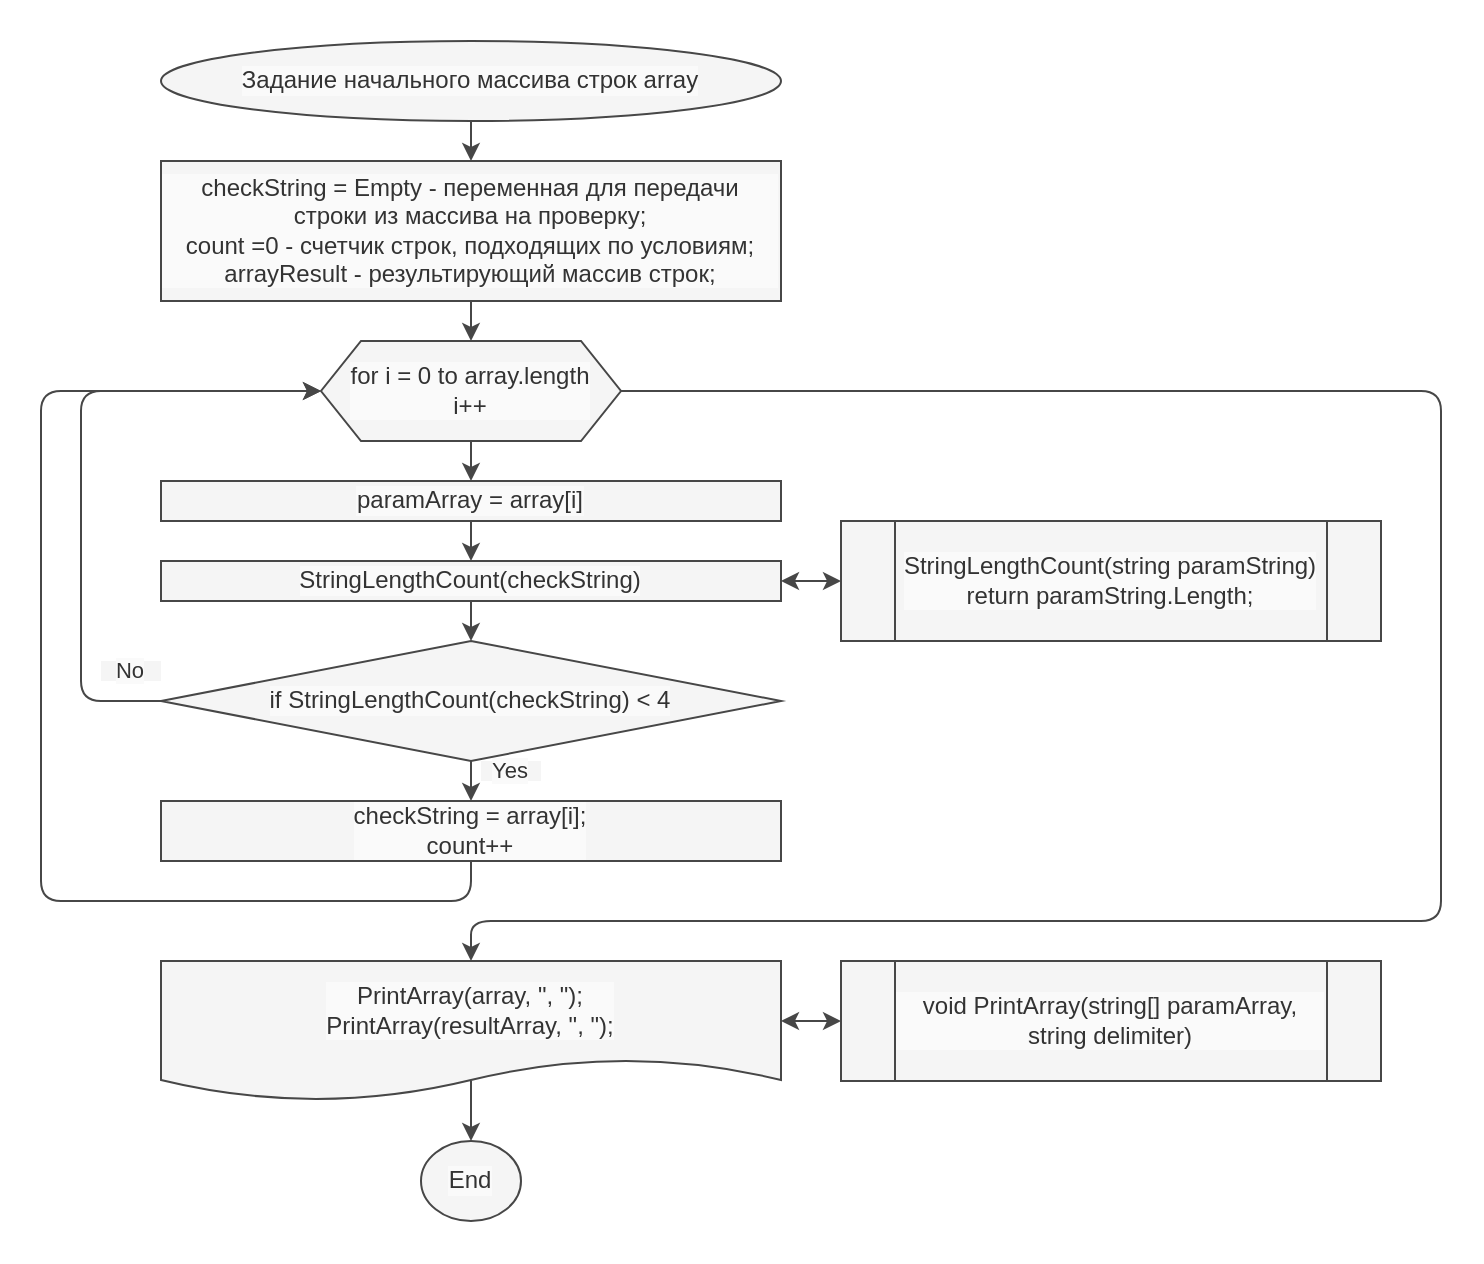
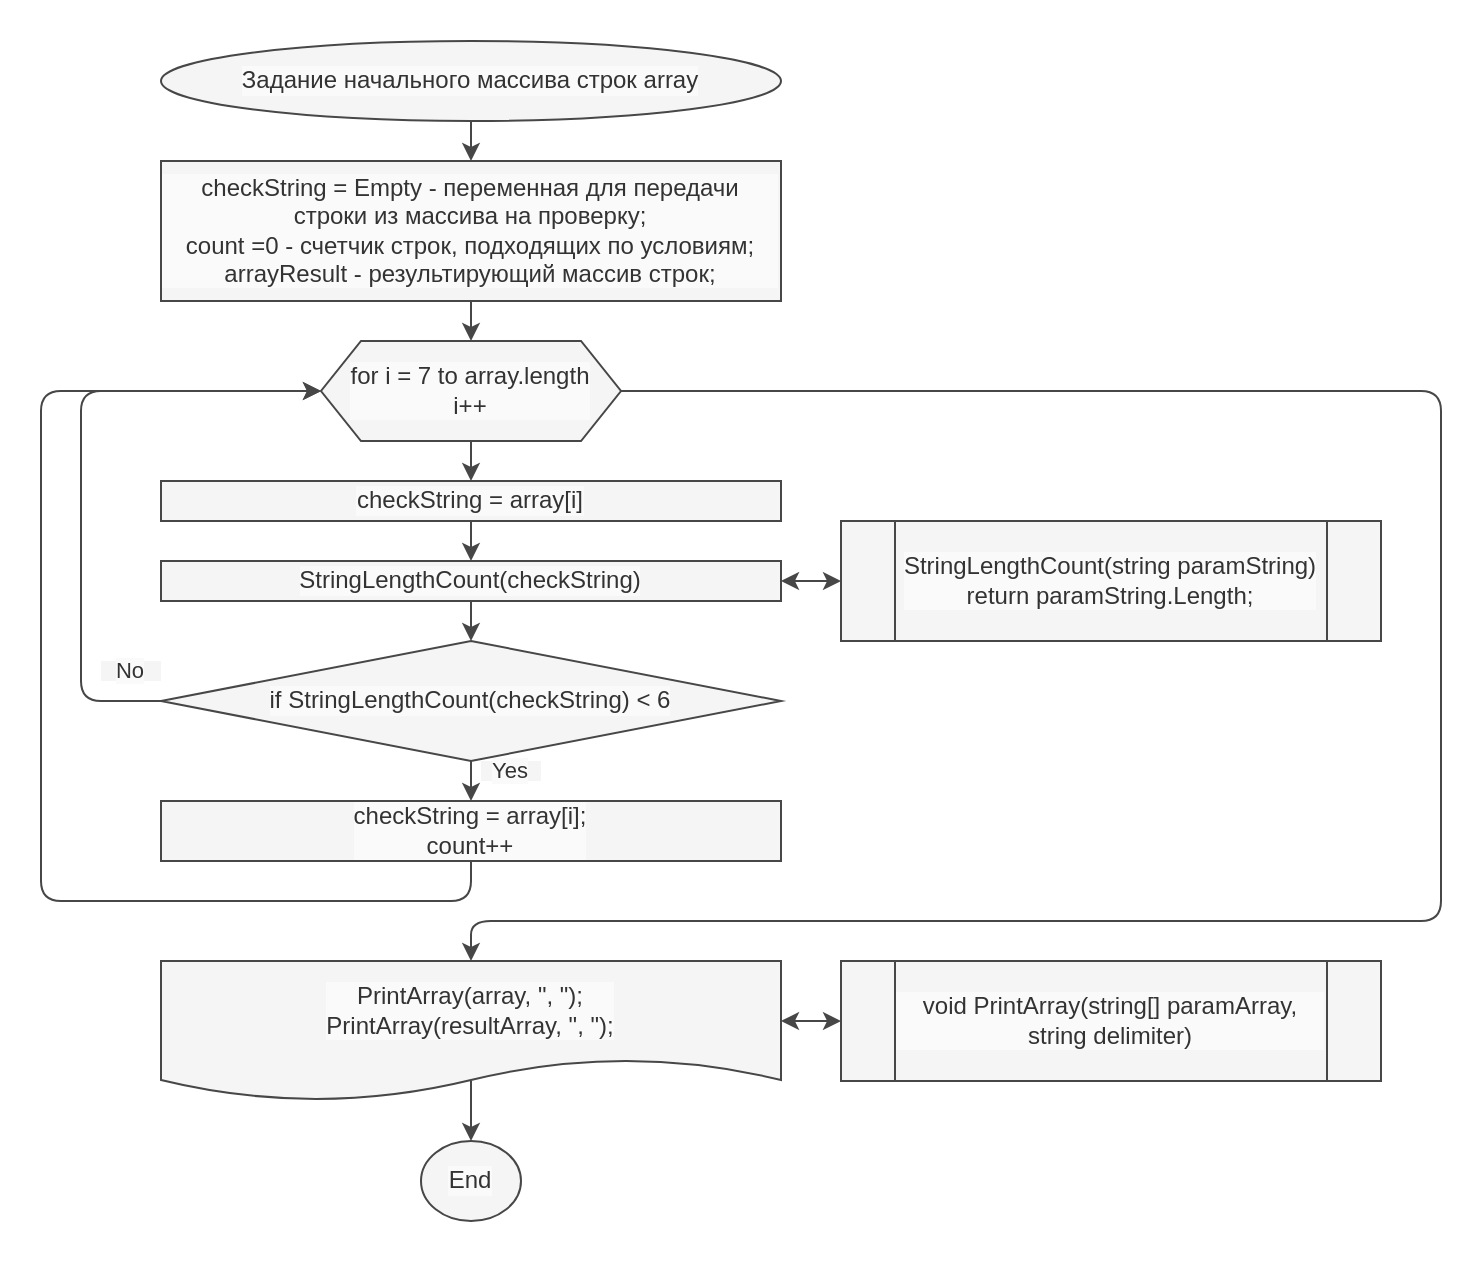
- <mxCell id="7" value="&lt;span&gt;for i = 0 to array.length&lt;br&gt;i++&lt;br&gt;&lt;/span&gt;" style="shape=hexagon;perimeter=hexagonPerimeter2;whiteSpace=wrap;html=1;fixedSize=1;labelBackgroundColor=#FAFAFA;fillColor=#f5f5f5;fontColor=#333333;strokeColor=#474747;" vertex="1" parent="1"><mxGeometry x="160" y="170" width="150" height="50" as="geometry" /></mxCell>
+ <mxCell id="7" value="&lt;span&gt;for i = 7 to array.length&lt;br&gt;i++&lt;br&gt;&lt;/span&gt;" style="shape=hexagon;perimeter=hexagonPerimeter2;whiteSpace=wrap;html=1;fixedSize=1;labelBackgroundColor=#FAFAFA;fillColor=#f5f5f5;fontColor=#333333;strokeColor=#474747;" vertex="1" parent="1"><mxGeometry x="160" y="170" width="150" height="50" as="geometry" /></mxCell>
- <mxCell id="9" value="paramArray = array[i]" style="rounded=0;whiteSpace=wrap;labelBackgroundColor=#FAFAFA;fillColor=#f5f5f5;fontColor=#333333;strokeColor=#474747;" vertex="1" parent="1"><mxGeometry x="80" y="240" width="310" height="20" as="geometry" /></mxCell>
+ <mxCell id="9" value="checkString = array[i]" style="rounded=0;whiteSpace=wrap;labelBackgroundColor=#FAFAFA;fillColor=#f5f5f5;fontColor=#333333;strokeColor=#474747;" vertex="1" parent="1"><mxGeometry x="80" y="240" width="310" height="20" as="geometry" /></mxCell>
- <mxCell id="12" value="&lt;span style=&quot;font-size: 12px&quot;&gt;if StringLengthCount(checkString) &amp;lt; 4&lt;/span&gt;" style="rhombus;whiteSpace=wrap;html=1;fontFamily=Helvetica;fontSize=11;labelBackgroundColor=#FAFAFA;fillColor=#f5f5f5;fontColor=#333333;strokeColor=#474747;" vertex="1" parent="1"><mxGeometry x="80" y="320" width="310" height="60" as="geometry" /></mxCell>
+ <mxCell id="12" value="&lt;span style=&quot;font-size: 12px&quot;&gt;if StringLengthCount(checkString) &amp;lt; 6&lt;/span&gt;" style="rhombus;whiteSpace=wrap;html=1;fontFamily=Helvetica;fontSize=11;labelBackgroundColor=#FAFAFA;fillColor=#f5f5f5;fontColor=#333333;strokeColor=#474747;" vertex="1" parent="1"><mxGeometry x="80" y="320" width="310" height="60" as="geometry" /></mxCell>
